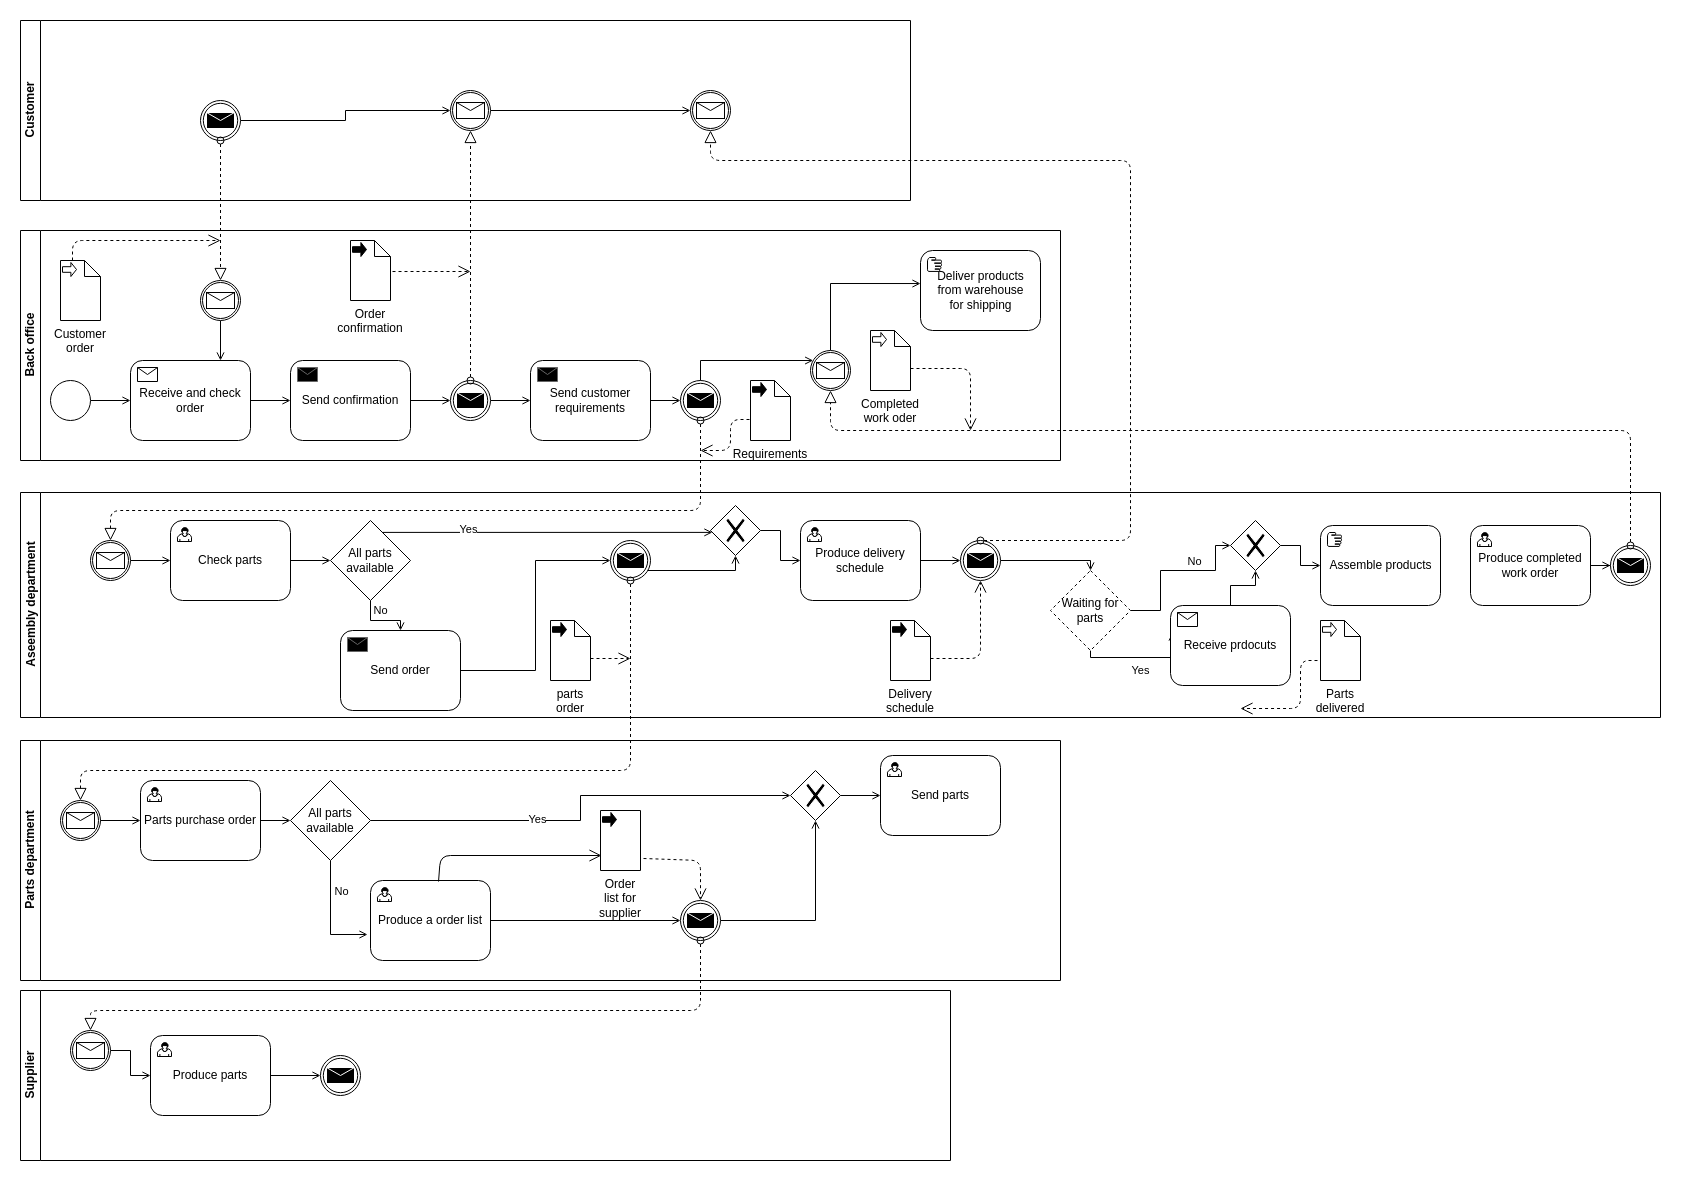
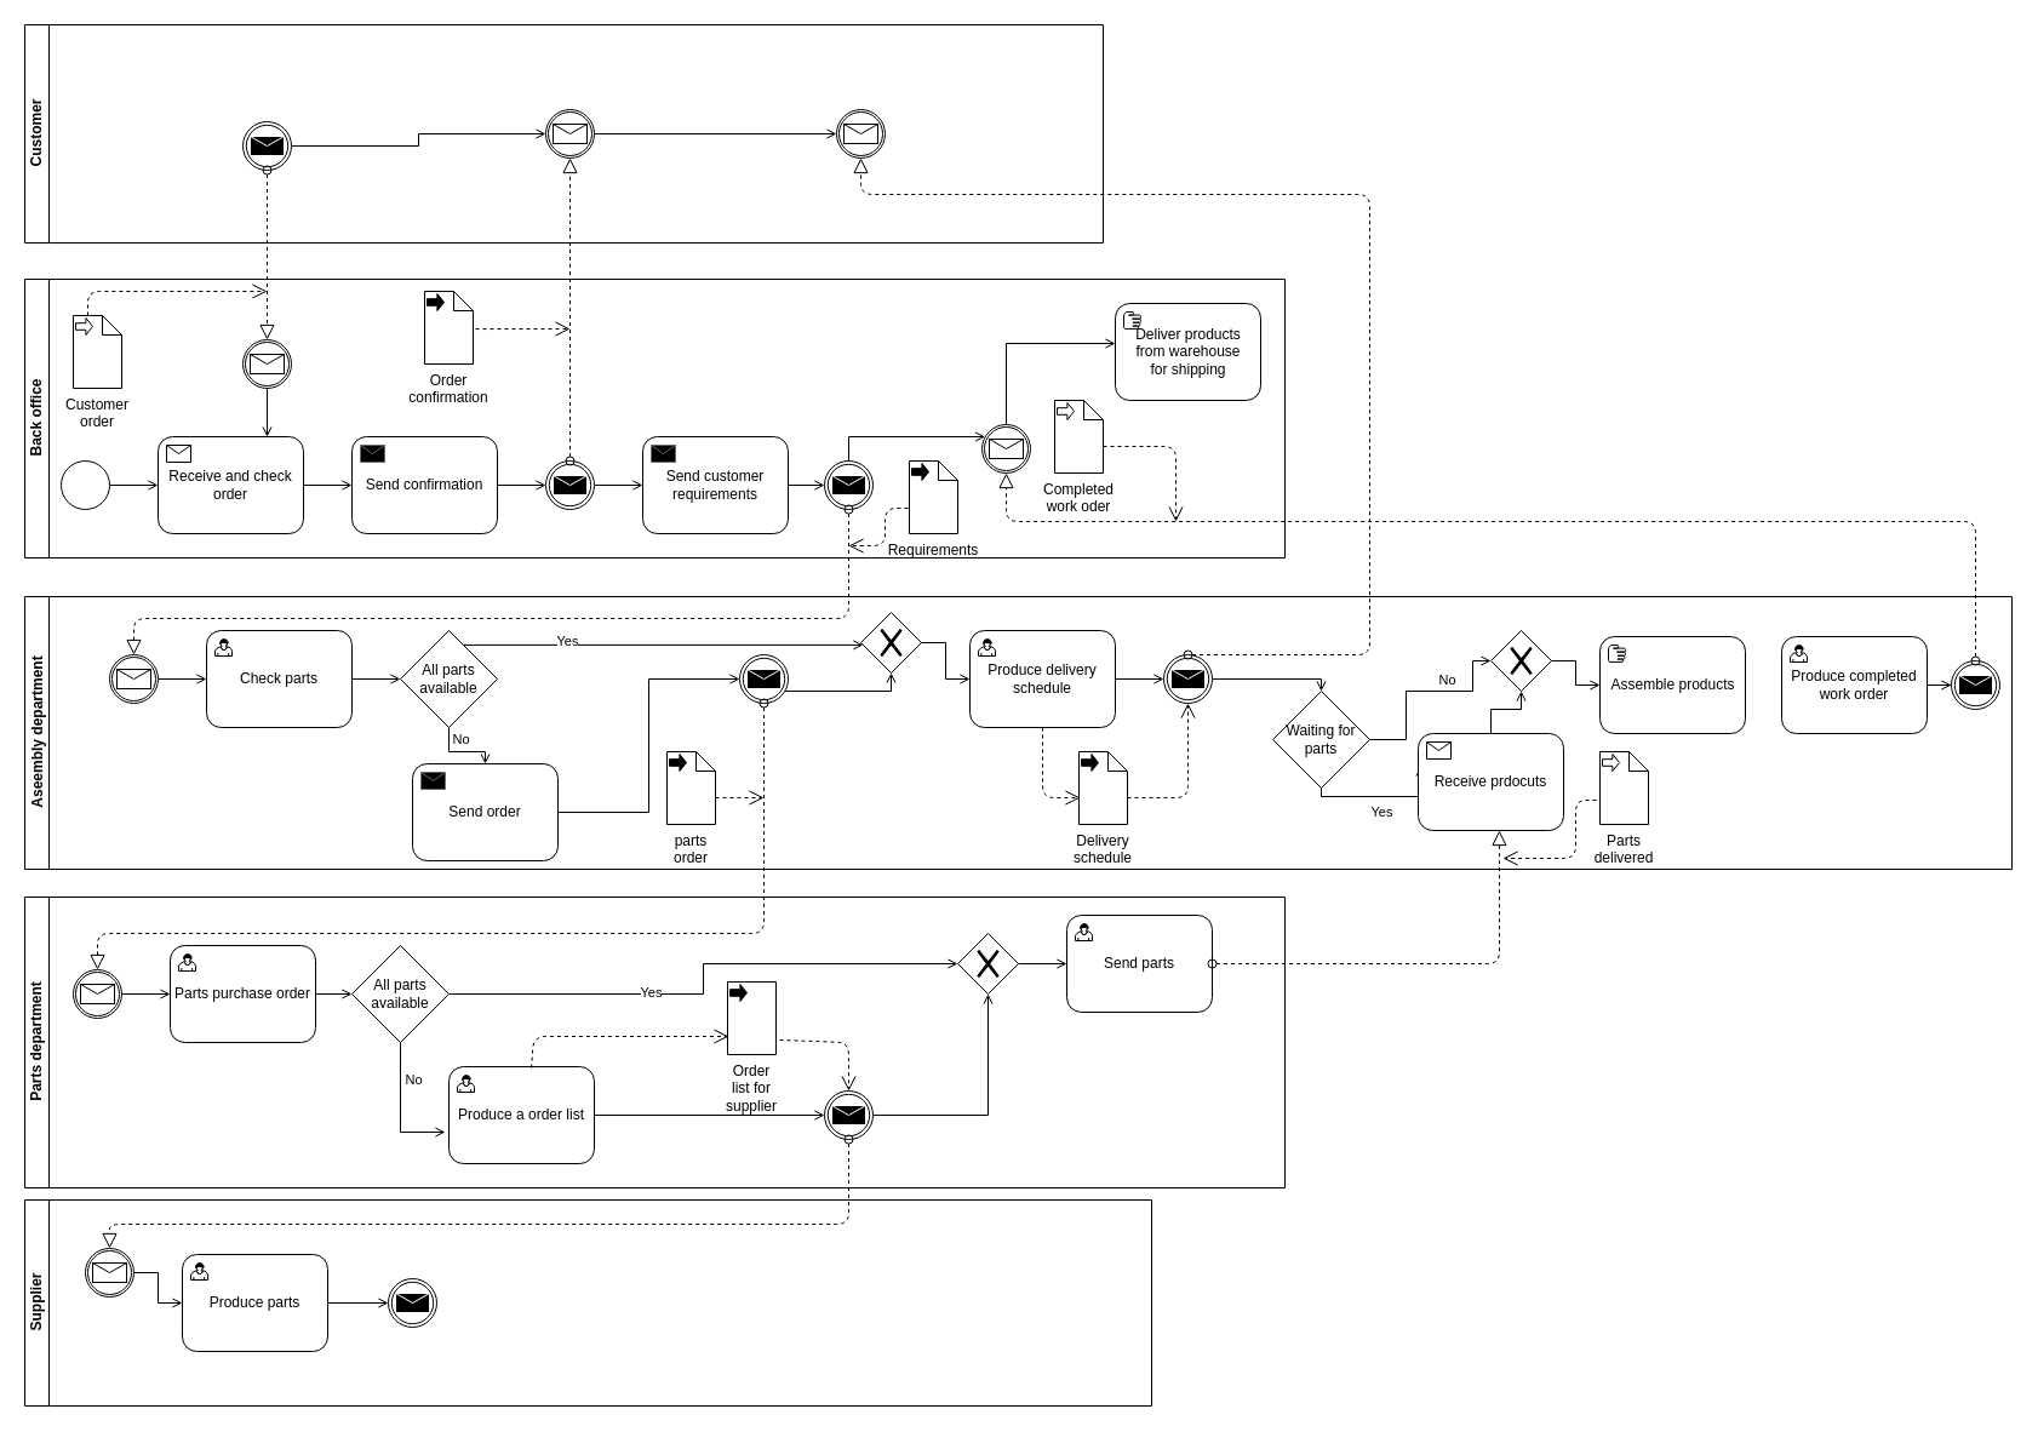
- <mxCell id="78" value="Waiting for parts" style="rhombus;whiteSpace=wrap;html=1;fillColor=#FFFFFF;gradientColor=none;dashed=1;" vertex="1" parent="45"><mxGeometry x="1030" y="78" width="80" height="80" as="geometry" /></mxCell>
+ <mxCell id="78" value="Waiting for parts" style="rhombus;whiteSpace=wrap;html=1;fillColor=#FFFFFF;gradientColor=none;" vertex="1" parent="45"><mxGeometry x="1030" y="78" width="80" height="80" as="geometry" /></mxCell>
+ <mxCell id="73" value="" style="startArrow=none;startFill=0;startSize=7;endArrow=open;endFill=0;endSize=10;dashed=1;html=1;exitX=0.5;exitY=1;exitDx=0;exitDy=0;entryX=0.025;entryY=0.633;entryDx=0;entryDy=0;entryPerimeter=0;" edge="1" parent="45" source="66" target="70"><mxGeometry width="100" relative="1" as="geometry"><mxPoint x="900" y="186" as="sourcePoint" /><mxPoint x="970" y="98" as="targetPoint" /><Array as="points"><mxPoint x="840" y="166" /></Array></mxGeometry></mxCell>
+ <mxCell id="130" value="" style="startArrow=oval;startFill=0;startSize=7;endArrow=block;endFill=0;endSize=10;dashed=1;html=1;exitX=1;exitY=0.5;exitDx=0;exitDy=0;entryX=0.558;entryY=1;entryDx=0;entryDy=0;entryPerimeter=0;" edge="1" parent="1" source="118" target="82"><mxGeometry width="100" relative="1" as="geometry"><mxPoint x="1020" y="800" as="sourcePoint" /><mxPoint x="1120" y="800" as="targetPoint" /><Array as="points"><mxPoint x="1237" y="795" /></Array></mxGeometry></mxCell>
- <mxCell id="116" value="" style="startArrow=none;startFill=0;startSize=7;endArrow=open;endFill=0;endSize=10;dashed=0;html=1;entryX=0.025;entryY=0.75;entryDx=0;entryDy=0;entryPerimeter=0;exitX=0.567;exitY=0.013;exitDx=0;exitDy=0;exitPerimeter=0;" edge="1" parent="96" source="110" target="114"><mxGeometry width="100" relative="1" as="geometry"><mxPoint x="420" y="138" as="sourcePoint" /><mxPoint x="620" y="-72" as="targetPoint" /><Array as="points"><mxPoint x="420" y="115" /></Array></mxGeometry></mxCell>
+ <mxCell id="116" value="" style="startArrow=none;startFill=0;startSize=7;endArrow=open;endFill=0;endSize=10;dashed=1;html=1;entryX=0.025;entryY=0.75;entryDx=0;entryDy=0;entryPerimeter=0;exitX=0.567;exitY=0.013;exitDx=0;exitDy=0;exitPerimeter=0;" edge="1" parent="96" source="110" target="114"><mxGeometry width="100" relative="1" as="geometry"><mxPoint x="420" y="138" as="sourcePoint" /><mxPoint x="620" y="-72" as="targetPoint" /><Array as="points"><mxPoint x="420" y="115" /></Array></mxGeometry></mxCell>
